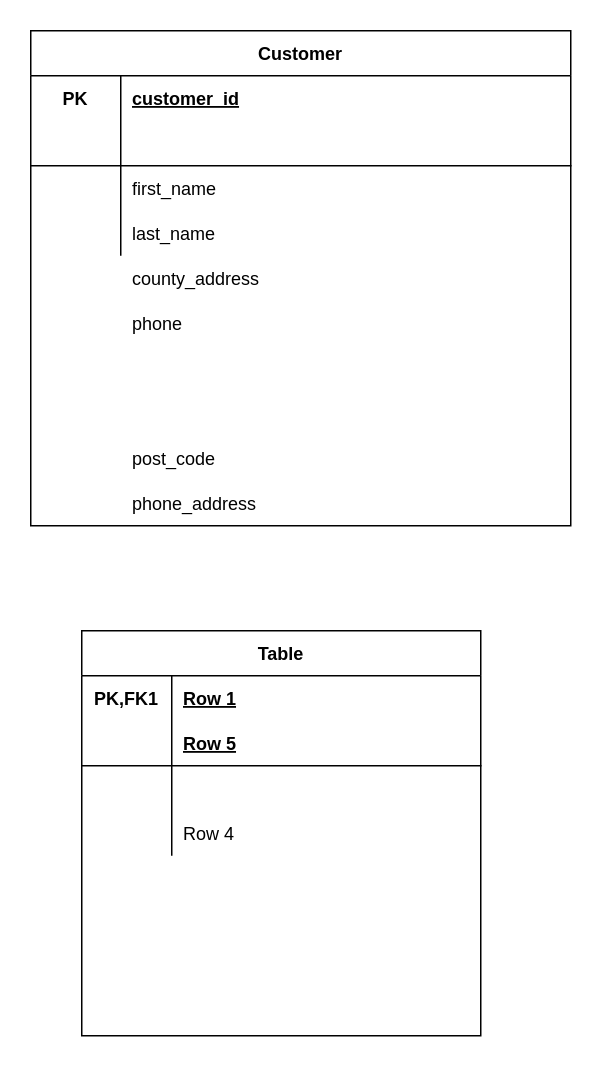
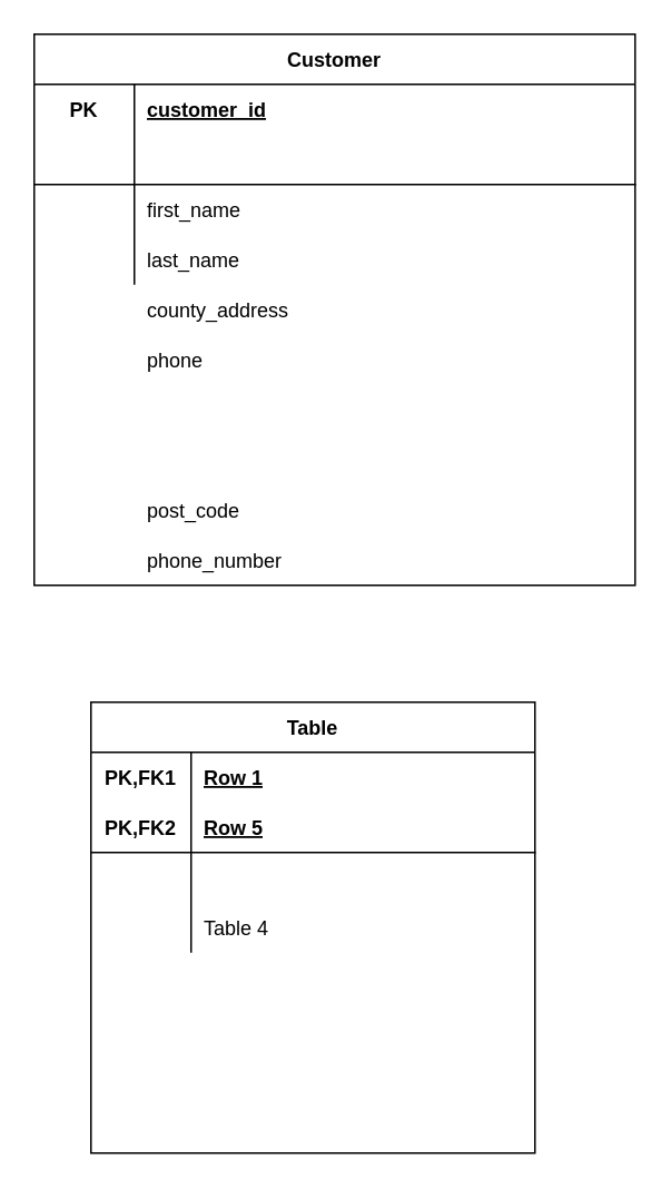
- <mxCell id="16" value="phone_address" style="shape=partialRectangle;connectable=0;fillColor=none;top=0;left=0;bottom=0;right=0;align=left;spacingLeft=6;overflow=hidden;" vertex="1" parent="2"><mxGeometry x="60" y="300" width="120" height="30" as="geometry" /></mxCell>
+ <mxCell id="16" value="phone_number" style="shape=partialRectangle;connectable=0;fillColor=none;top=0;left=0;bottom=0;right=0;align=left;spacingLeft=6;overflow=hidden;" vertex="1" parent="2"><mxGeometry x="60" y="300" width="120" height="30" as="geometry" /></mxCell>
+ <mxCell id="25" value="PK,FK2" style="shape=partialRectangle;connectable=0;fillColor=none;top=0;left=0;bottom=0;right=0;fontStyle=1;overflow=hidden;" vertex="1" parent="24"><mxGeometry width="60" height="30" as="geometry" /></mxCell>
- <mxCell id="31" value="Row 4" style="shape=partialRectangle;connectable=0;fillColor=none;top=0;left=0;bottom=0;right=0;align=left;spacingLeft=6;overflow=hidden;" vertex="1" parent="29"><mxGeometry x="60" width="206" height="30" as="geometry" /></mxCell>
+ <mxCell id="31" value="Table 4" style="shape=partialRectangle;connectable=0;fillColor=none;top=0;left=0;bottom=0;right=0;align=left;spacingLeft=6;overflow=hidden;" vertex="1" parent="29"><mxGeometry x="60" width="206" height="30" as="geometry" /></mxCell>
